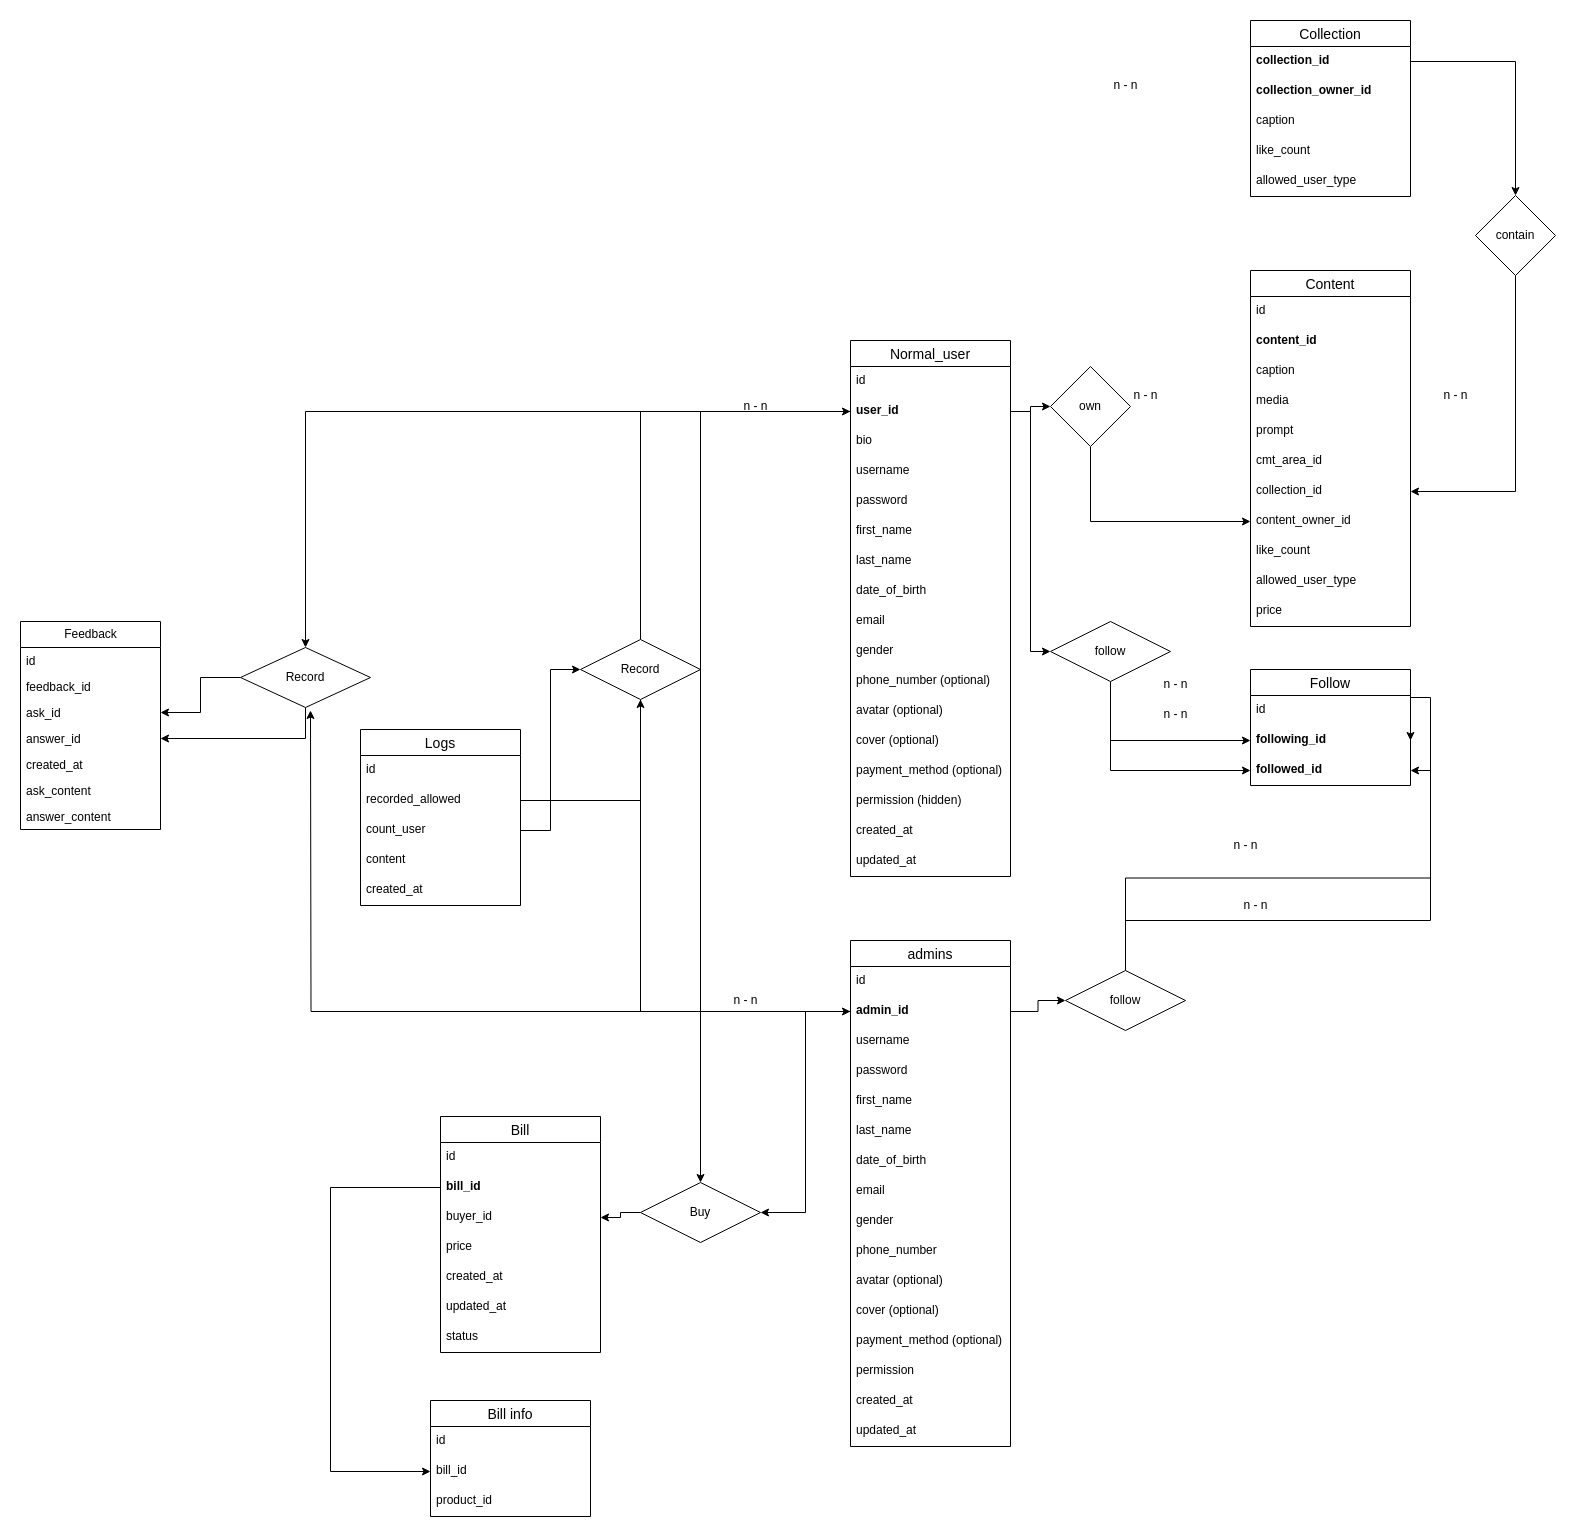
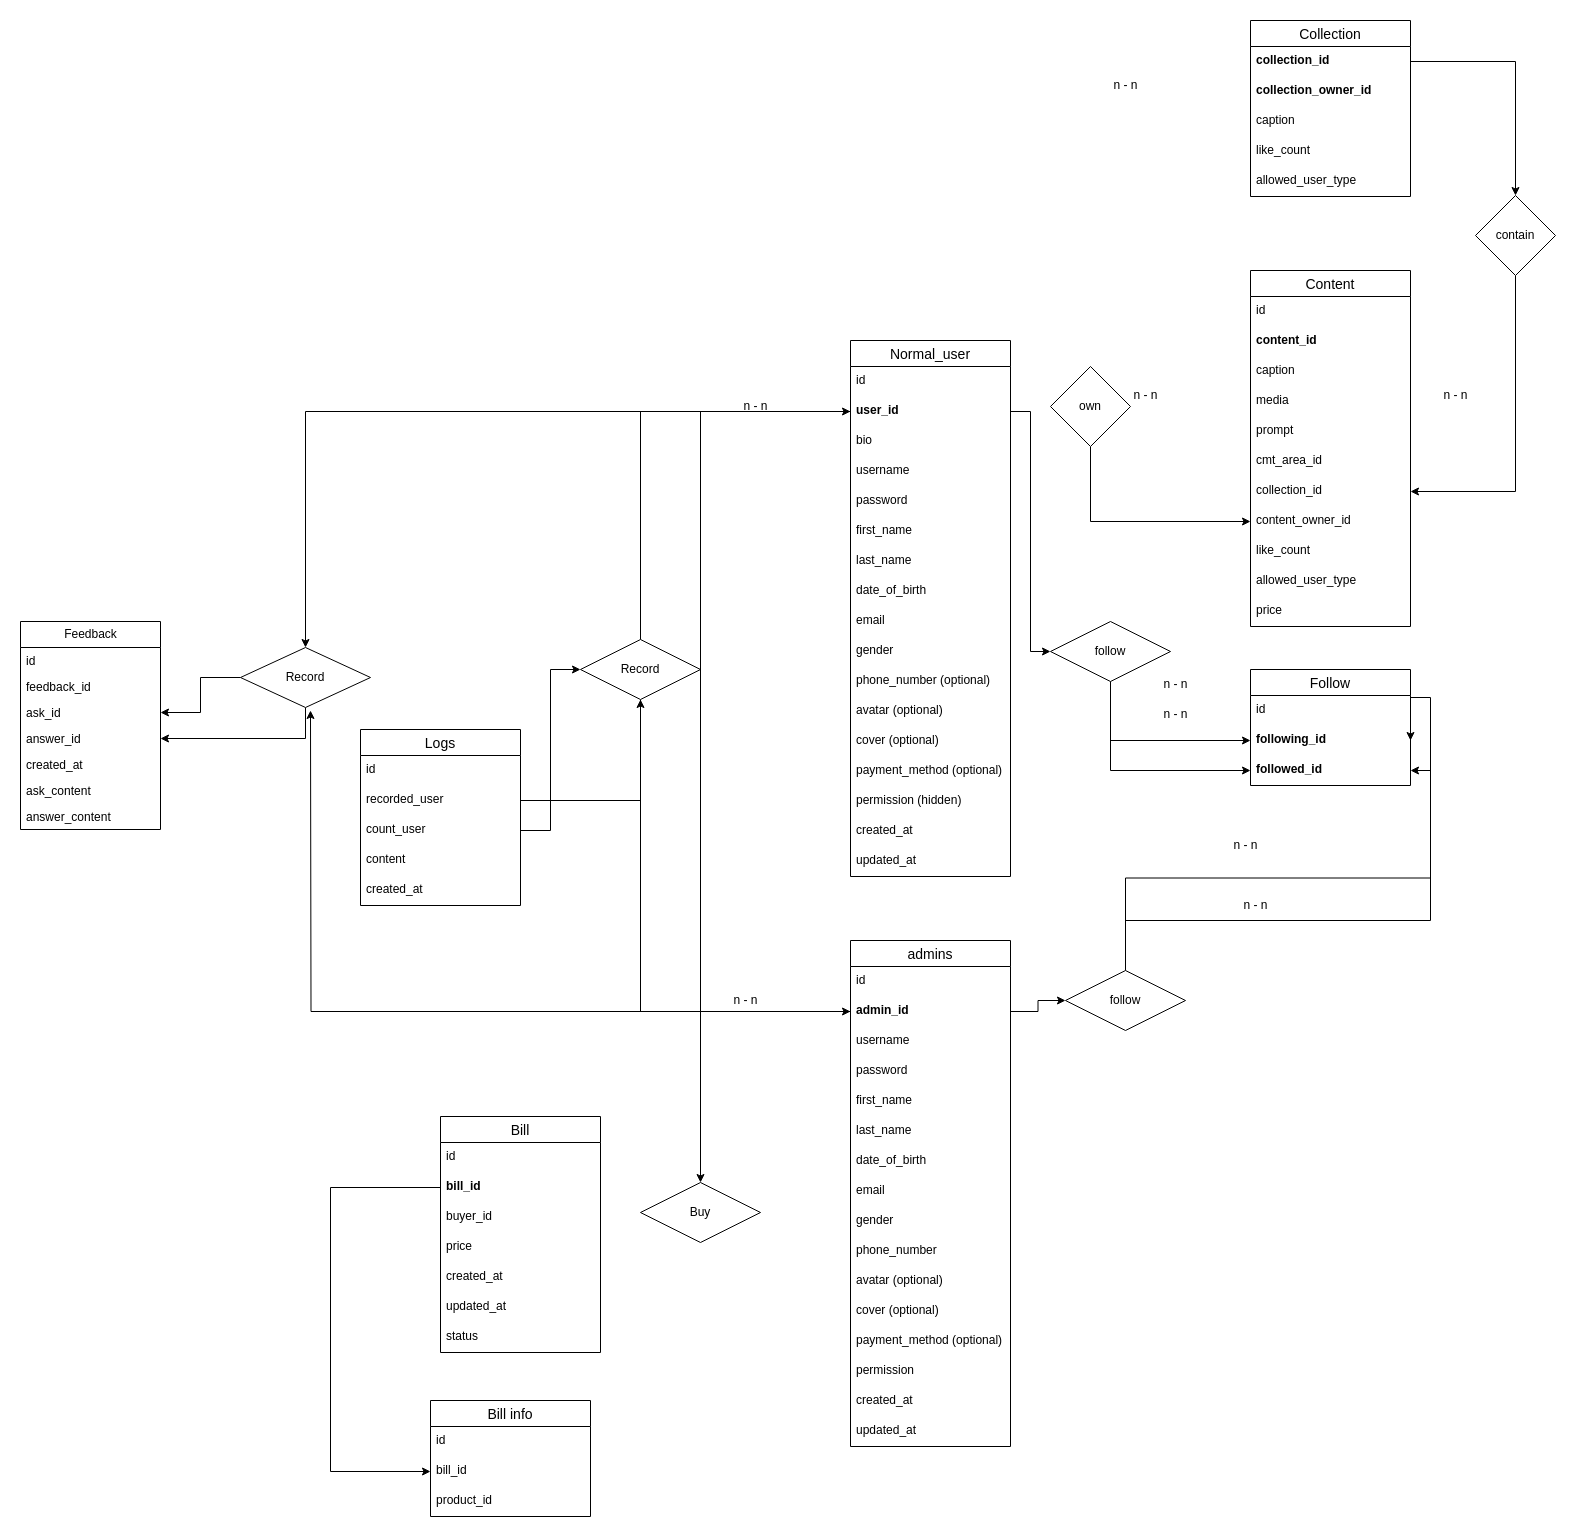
- <mxCell id="34" style="edgeStyle=orthogonalEdgeStyle;rounded=0;orthogonalLoop=1;jettySize=auto;html=1;entryX=0;entryY=0.5;entryDx=0;entryDy=0;" parent="1" source="4" target="33" edge="1"><mxGeometry relative="1" as="geometry" /></mxCell>
- <mxCell id="82" value="recorded_allowed" style="text;strokeColor=none;fillColor=none;spacingLeft=4;spacingRight=4;overflow=hidden;rotatable=0;points=[[0,0.5],[1,0.5]];portConstraint=eastwest;fontSize=12;" parent="80" vertex="1"><mxGeometry y="56" width="160" height="30" as="geometry" /></mxCell>
+ <mxCell id="82" value="recorded_user" style="text;strokeColor=none;fillColor=none;spacingLeft=4;spacingRight=4;overflow=hidden;rotatable=0;points=[[0,0.5],[1,0.5]];portConstraint=eastwest;fontSize=12;" parent="80" vertex="1"><mxGeometry y="56" width="160" height="30" as="geometry" /></mxCell>
- <mxCell id="116" style="edgeStyle=orthogonalEdgeStyle;rounded=0;orthogonalLoop=1;jettySize=auto;html=1;entryX=1;entryY=0.5;entryDx=0;entryDy=0;" parent="1" source="59" target="115" edge="1"><mxGeometry relative="1" as="geometry" /></mxCell>
- <mxCell id="114" style="edgeStyle=orthogonalEdgeStyle;rounded=0;orthogonalLoop=1;jettySize=auto;html=1;" parent="1" source="115" target="109" edge="1"><mxGeometry relative="1" as="geometry" /></mxCell>
